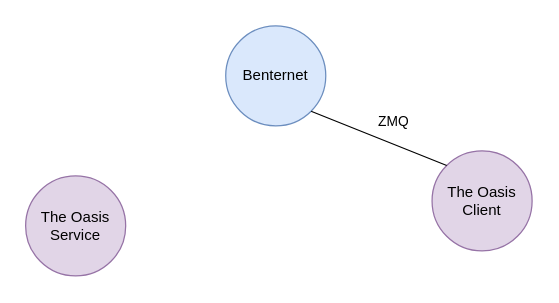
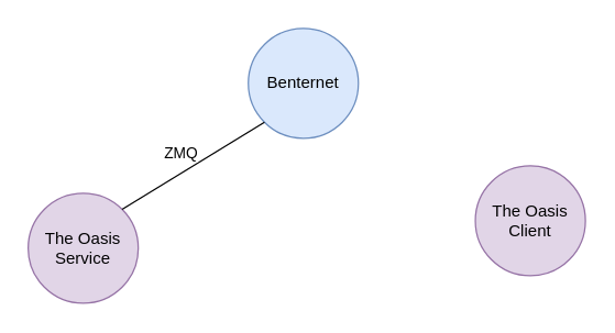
- <mxCell id="7" value="" style="endArrow=none;html=1;rounded=0;entryX=1;entryY=1;entryDx=0;entryDy=0;exitX=0;exitY=0;exitDx=0;exitDy=0;" parent="1" source="3" target="2" edge="1"><mxGeometry width="50" height="50" relative="1" as="geometry"><mxPoint x="250" y="330" as="sourcePoint" /><mxPoint x="300" y="280" as="targetPoint" /></mxGeometry></mxCell>
- <mxCell id="8" value="ZMQ" style="edgeLabel;html=1;align=center;verticalAlign=middle;resizable=0;points=[];" parent="7" vertex="1" connectable="0"><mxGeometry x="-0.393" y="1" relative="1" as="geometry"><mxPoint x="-10" y="-23" as="offset" /></mxGeometry></mxCell>
+ <mxCell id="5" value="" style="endArrow=none;html=1;rounded=0;exitX=1;exitY=0;exitDx=0;exitDy=0;entryX=0;entryY=1;entryDx=0;entryDy=0;" parent="1" source="4" target="2" edge="1"><mxGeometry width="50" height="50" relative="1" as="geometry"><mxPoint x="250" y="330" as="sourcePoint" /><mxPoint x="300" y="280" as="targetPoint" /></mxGeometry></mxCell>
+ <mxCell id="6" value="ZMQ" style="edgeLabel;html=1;align=center;verticalAlign=middle;resizable=0;points=[];" parent="5" vertex="1" connectable="0"><mxGeometry x="-0.442" y="-4" relative="1" as="geometry"><mxPoint x="11" y="-27" as="offset" /></mxGeometry></mxCell>
